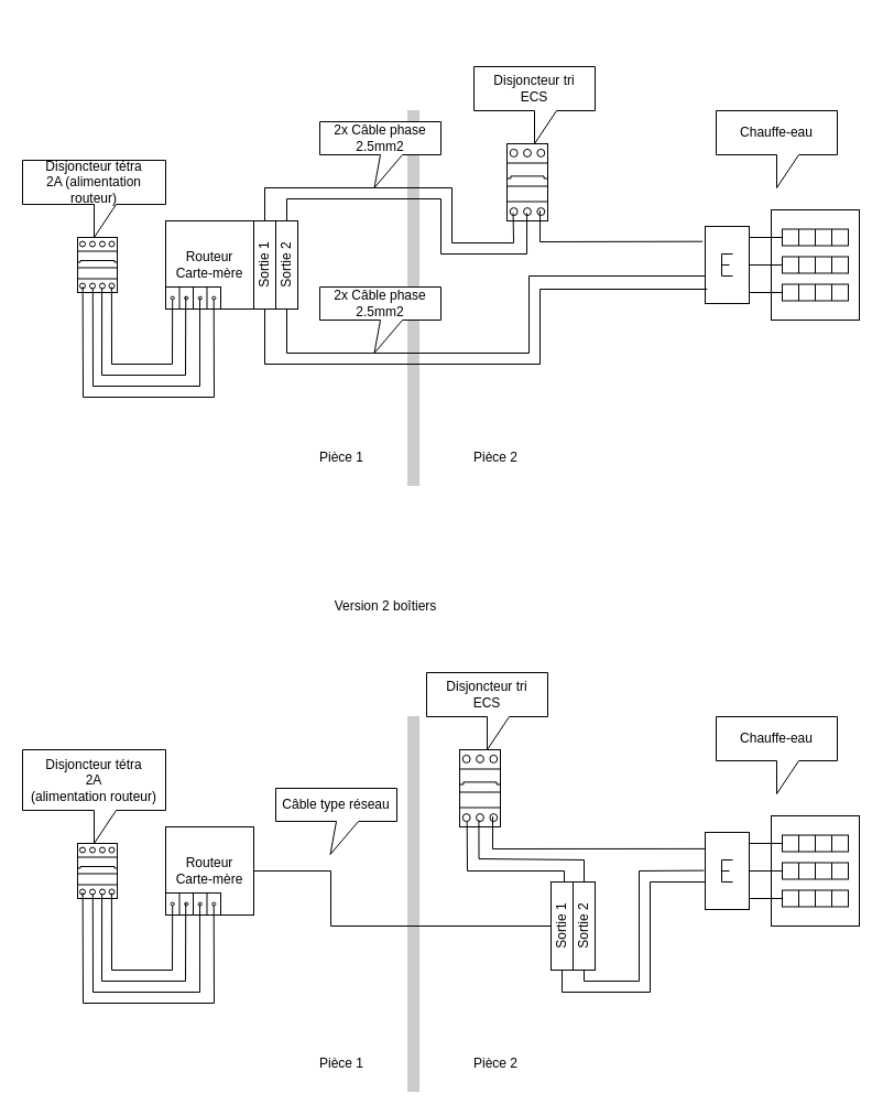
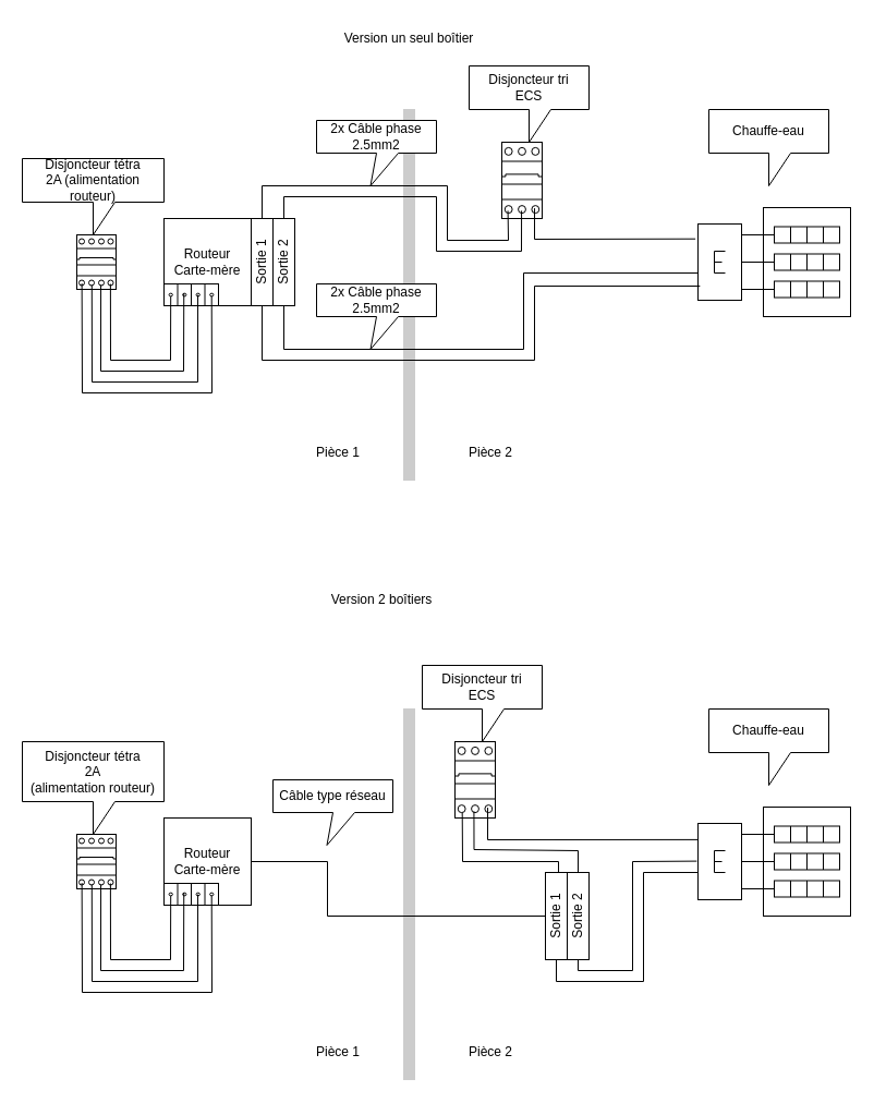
+ <mxCell id="22" value="Version un seul boîtier" style="text;html=1;strokeColor=none;fillColor=none;align=center;verticalAlign=middle;whiteSpace=wrap;rounded=0;" vertex="1" parent="1"><mxGeometry x="290" width="170" height="30" as="geometry" y="20" /></mxCell>
